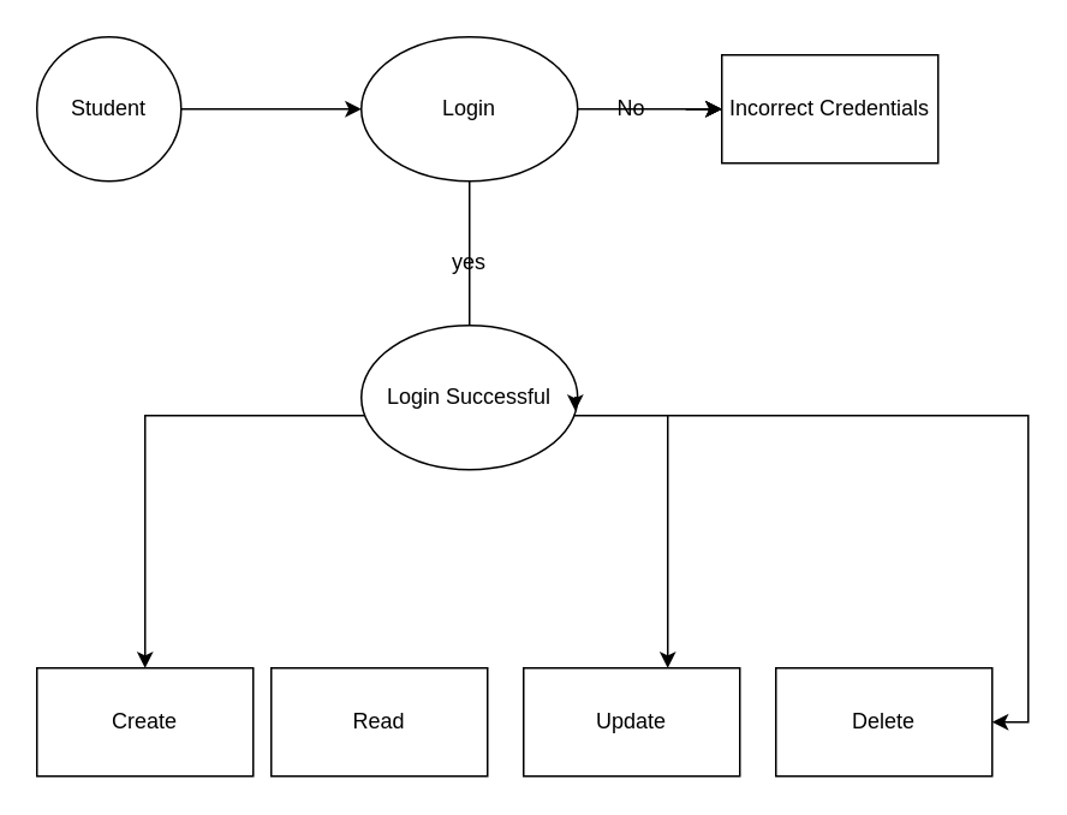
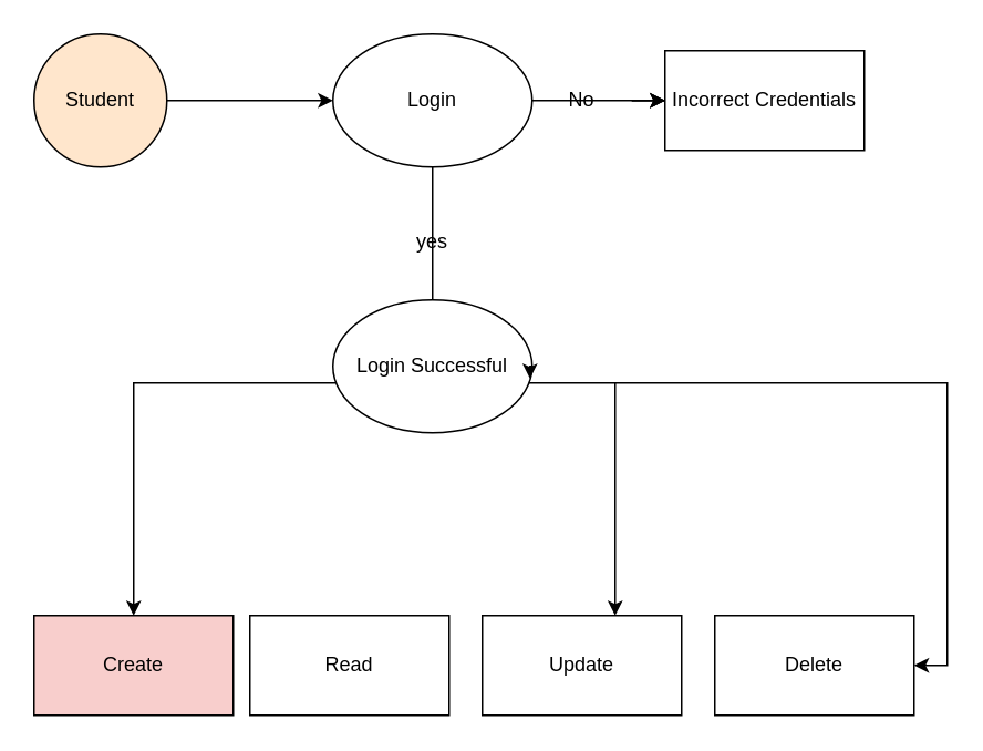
- <mxCell id="19" value="Student" style="ellipse;whiteSpace=wrap;html=1;" vertex="1" parent="1"><mxGeometry x="20" y="20" width="80" height="80" as="geometry" /></mxCell>
+ <mxCell id="19" value="Student" style="ellipse;whiteSpace=wrap;html=1;fillColor=#ffe6cc;" vertex="1" parent="1"><mxGeometry x="20" y="20" width="80" height="80" as="geometry" /></mxCell>
- <mxCell id="6" value="Create" style="whiteSpace=wrap;html=1;" vertex="1" parent="1"><mxGeometry x="20" y="370" width="120" height="60" as="geometry" /></mxCell>
+ <mxCell id="6" value="Create" style="whiteSpace=wrap;html=1;fillColor=#f8cecc;" vertex="1" parent="1"><mxGeometry x="20" y="370" width="120" height="60" as="geometry" /></mxCell>
